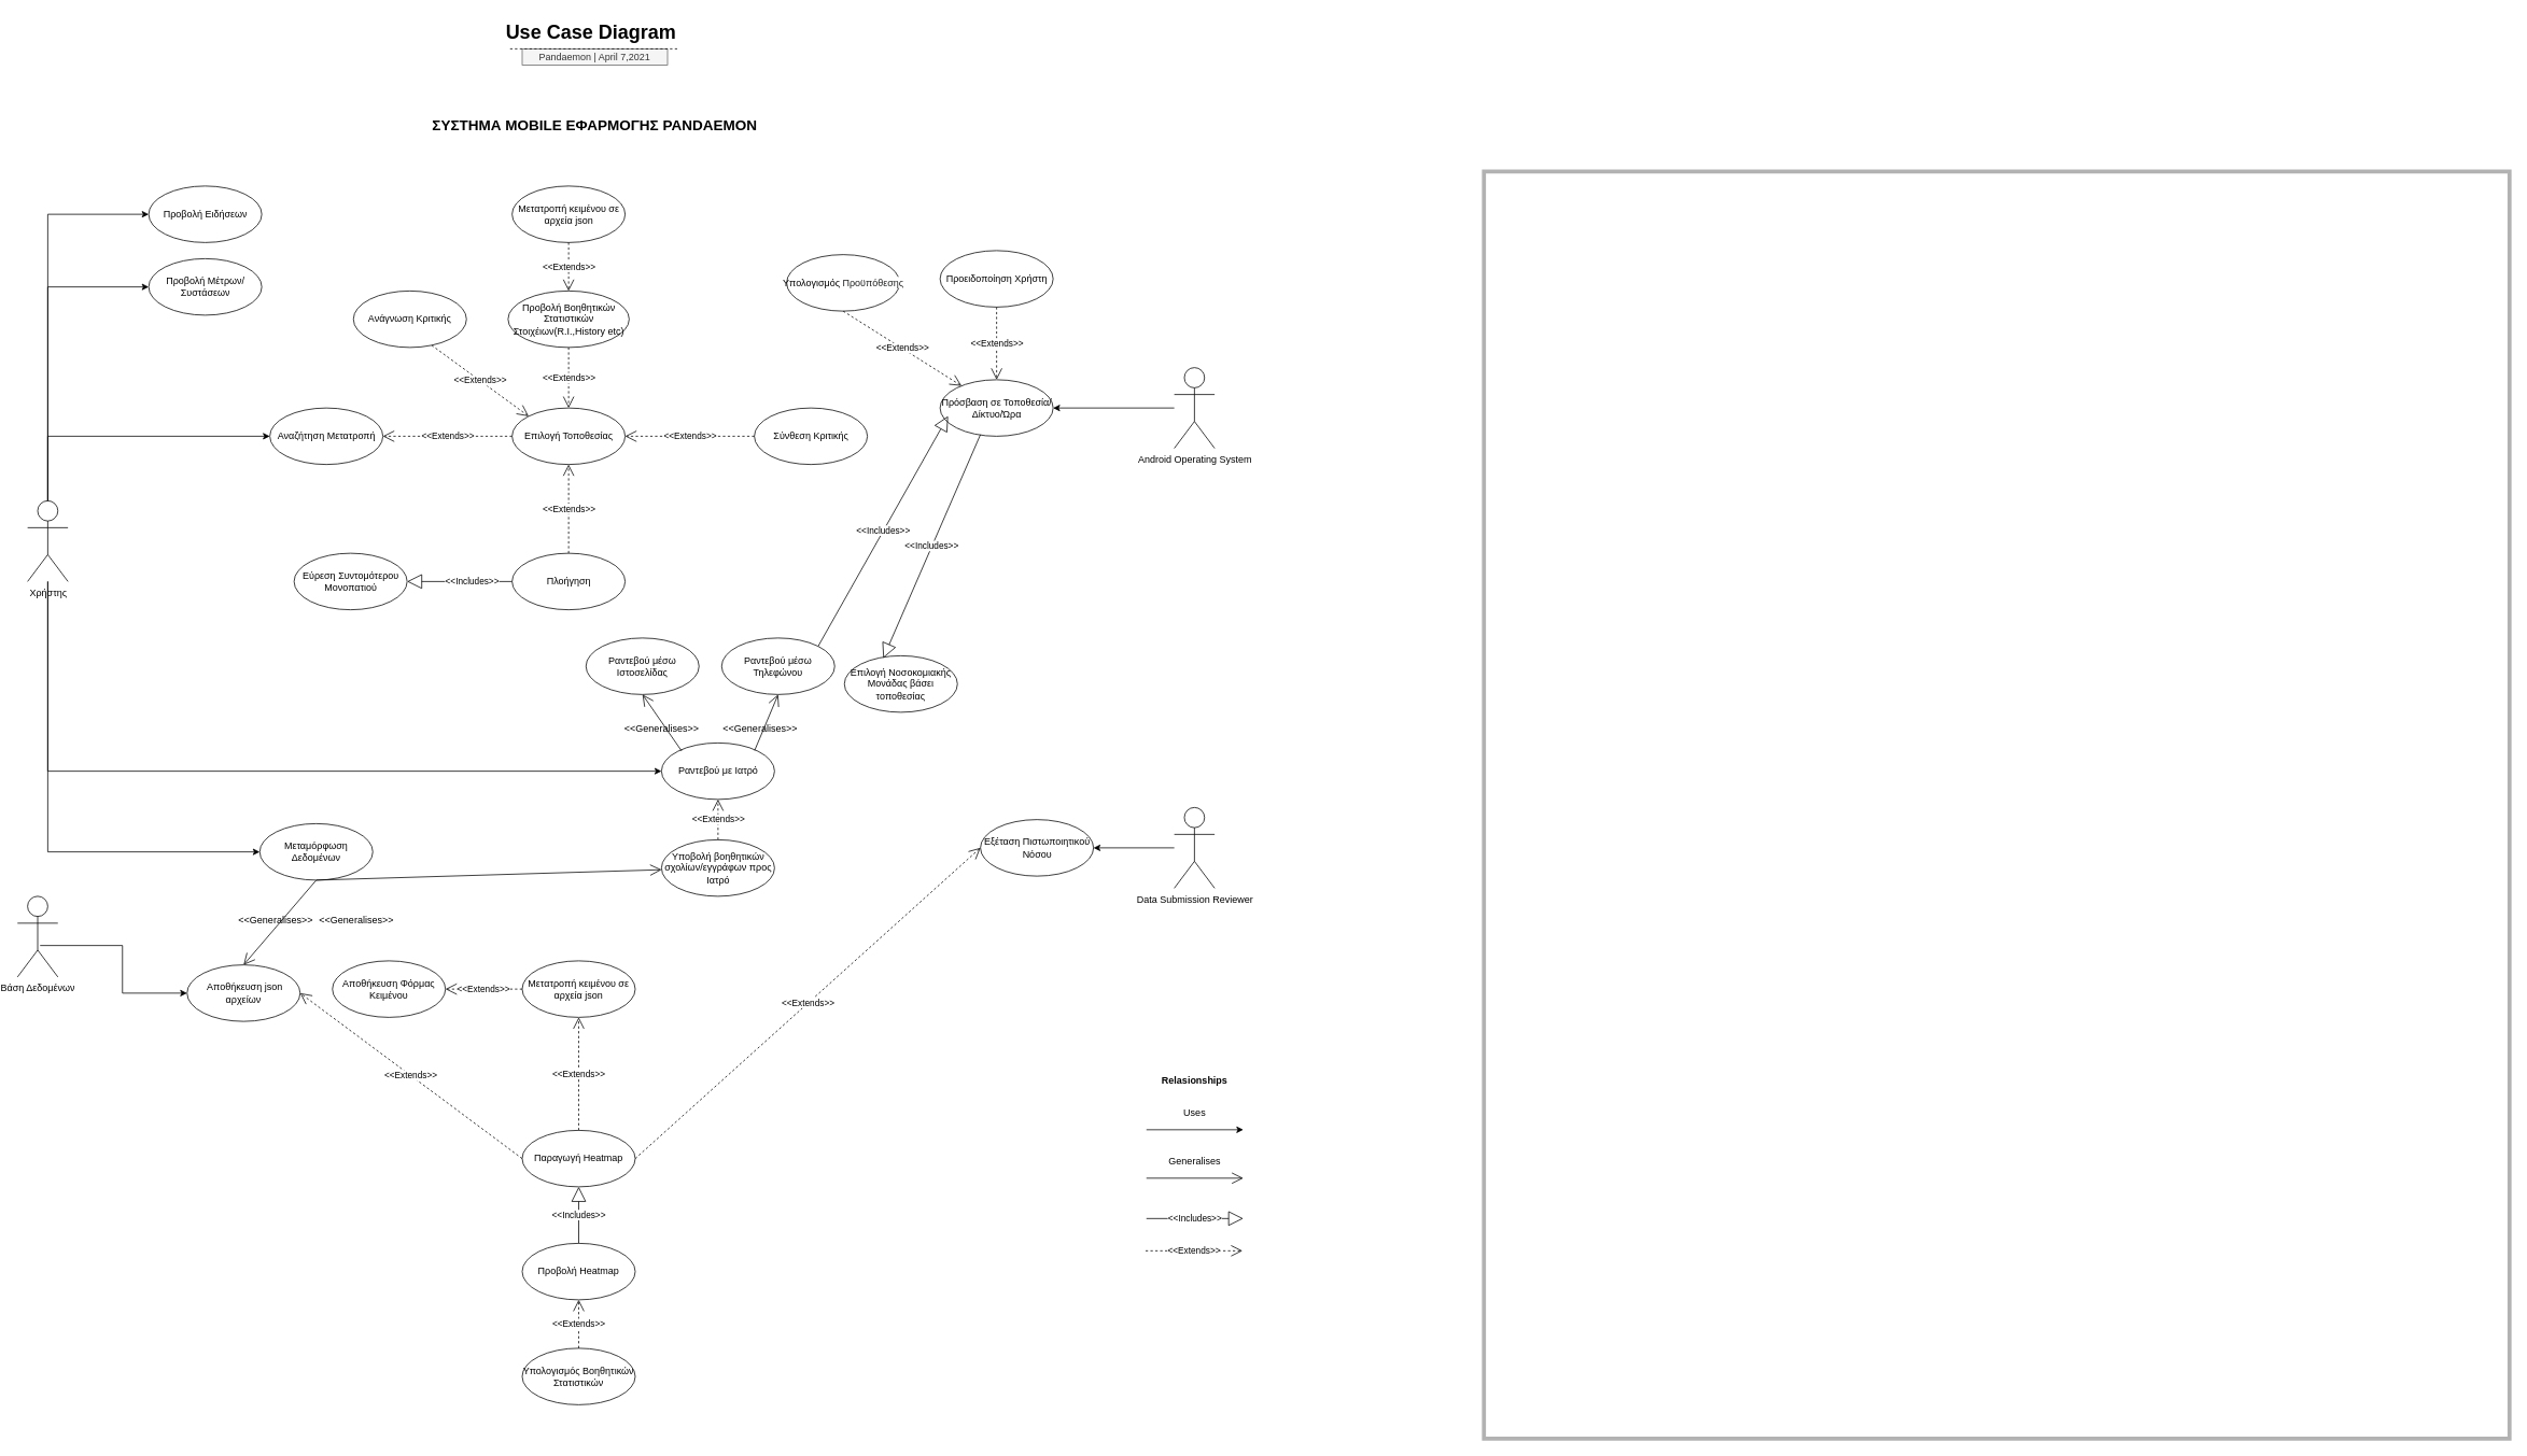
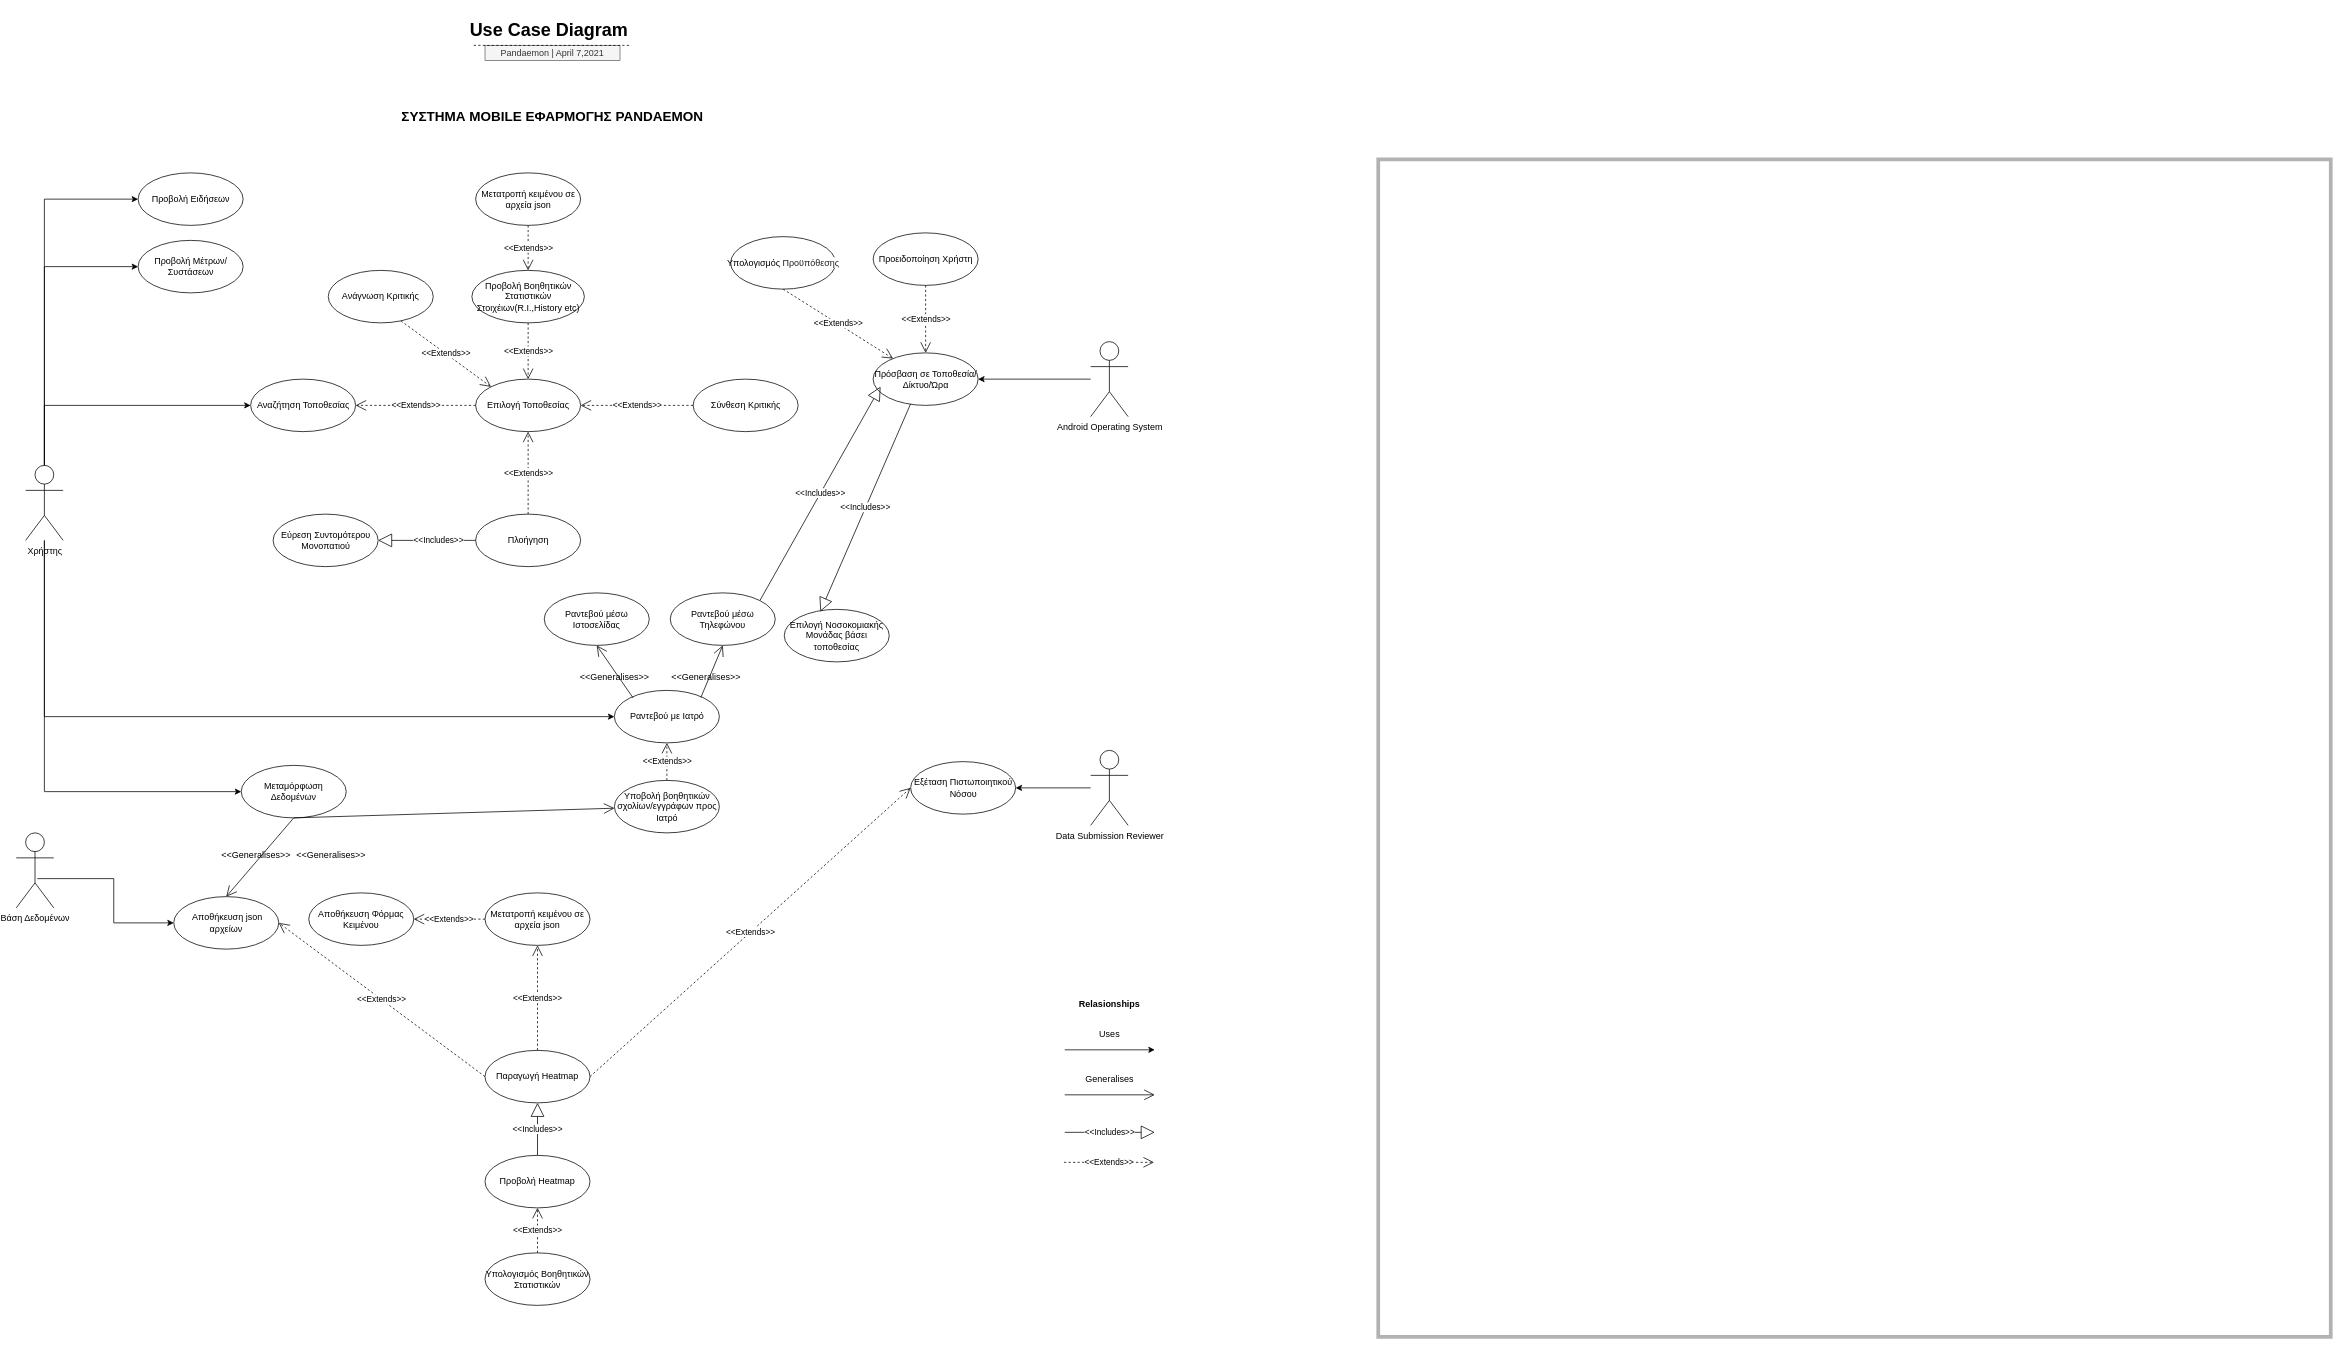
- <mxCell id="8" value="Αναζήτηση Μετατροπή" style="ellipse;whiteSpace=wrap;html=1;" parent="1" vertex="1"><mxGeometry x="332.5" y="505" width="140" height="70" as="geometry" /></mxCell>
+ <mxCell id="8" value="Αναζήτηση Τοποθεσίας" style="ellipse;whiteSpace=wrap;html=1;" parent="1" vertex="1"><mxGeometry x="332.5" y="505" width="140" height="70" as="geometry" /></mxCell>
- <mxCell id="11" value="Σύνθεση Κριτικής" style="ellipse;whiteSpace=wrap;html=1;" parent="1" vertex="1"><mxGeometry x="932.5" y="505" width="140" height="70" as="geometry" /></mxCell>
+ <mxCell id="11" value="Σύνθεση Κριτικής" style="ellipse;whiteSpace=wrap;html=1;" parent="1" vertex="1"><mxGeometry x="922.5" y="505" width="140" height="70" as="geometry" /></mxCell>
